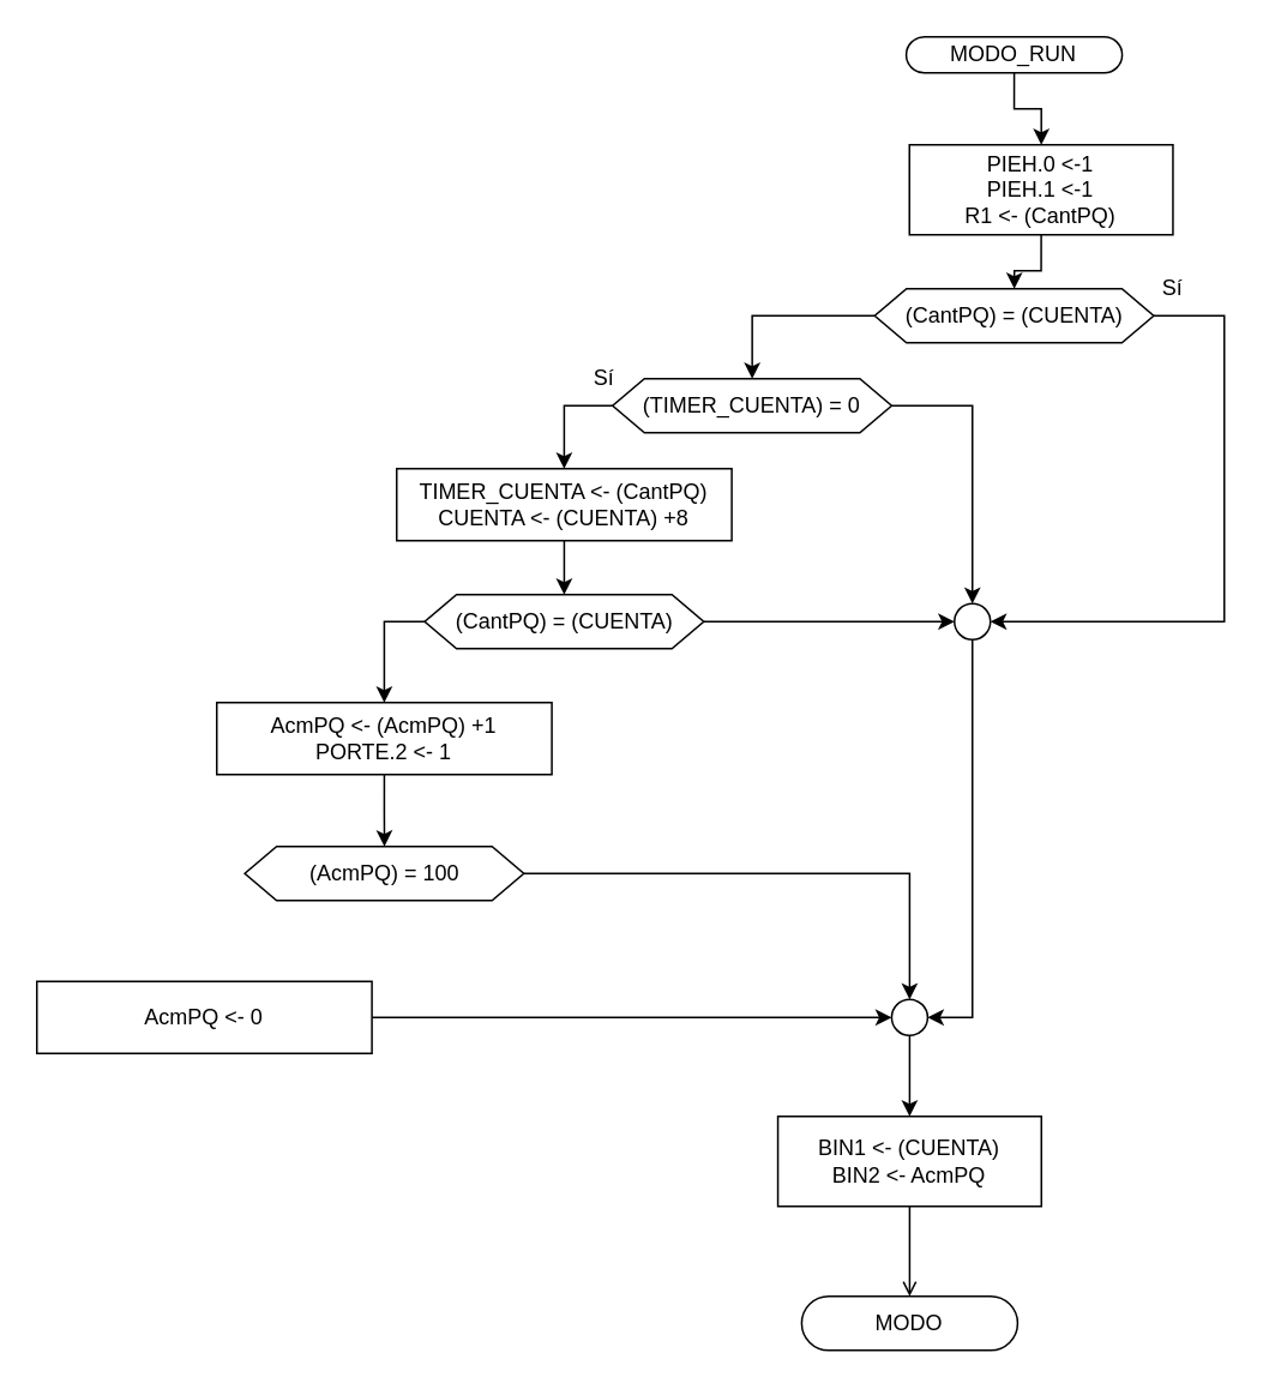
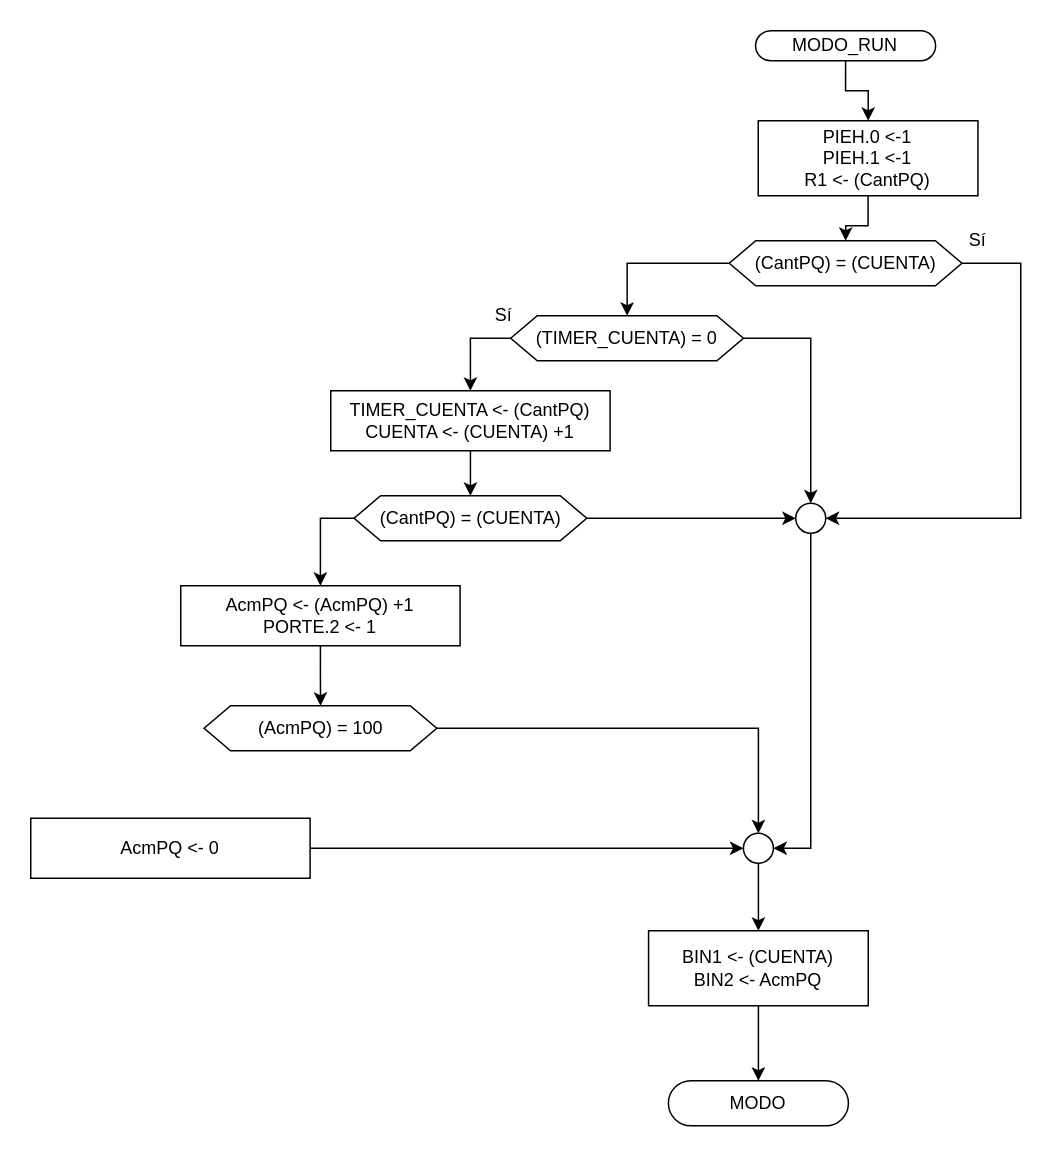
- <mxCell id="21" value="TIMER_CUENTA &amp;lt;- (CantPQ)&lt;br&gt;CUENTA &amp;lt;- (CUENTA) +8&lt;br&gt;" style="rounded=0;whiteSpace=wrap;html=1;" vertex="1" parent="1"><mxGeometry x="220" y="260" width="186.23" height="40" as="geometry" /></mxCell>
+ <mxCell id="21" value="TIMER_CUENTA &amp;lt;- (CantPQ)&lt;br&gt;CUENTA &amp;lt;- (CUENTA) +1&lt;br&gt;" style="rounded=0;whiteSpace=wrap;html=1;" vertex="1" parent="1"><mxGeometry x="220" y="260" width="186.23" height="40" as="geometry" /></mxCell>
- <mxCell id="15" style="edgeStyle=orthogonalEdgeStyle;rounded=0;orthogonalLoop=1;jettySize=auto;html=1;exitX=0.5;exitY=1;exitDx=0;exitDy=0;endArrow=open;" edge="1" parent="1" source="16" target="6"><mxGeometry relative="1" as="geometry" /></mxCell>
+ <mxCell id="15" style="edgeStyle=orthogonalEdgeStyle;rounded=0;orthogonalLoop=1;jettySize=auto;html=1;exitX=0.5;exitY=1;exitDx=0;exitDy=0;" edge="1" parent="1" source="16" target="6"><mxGeometry relative="1" as="geometry" /></mxCell>
